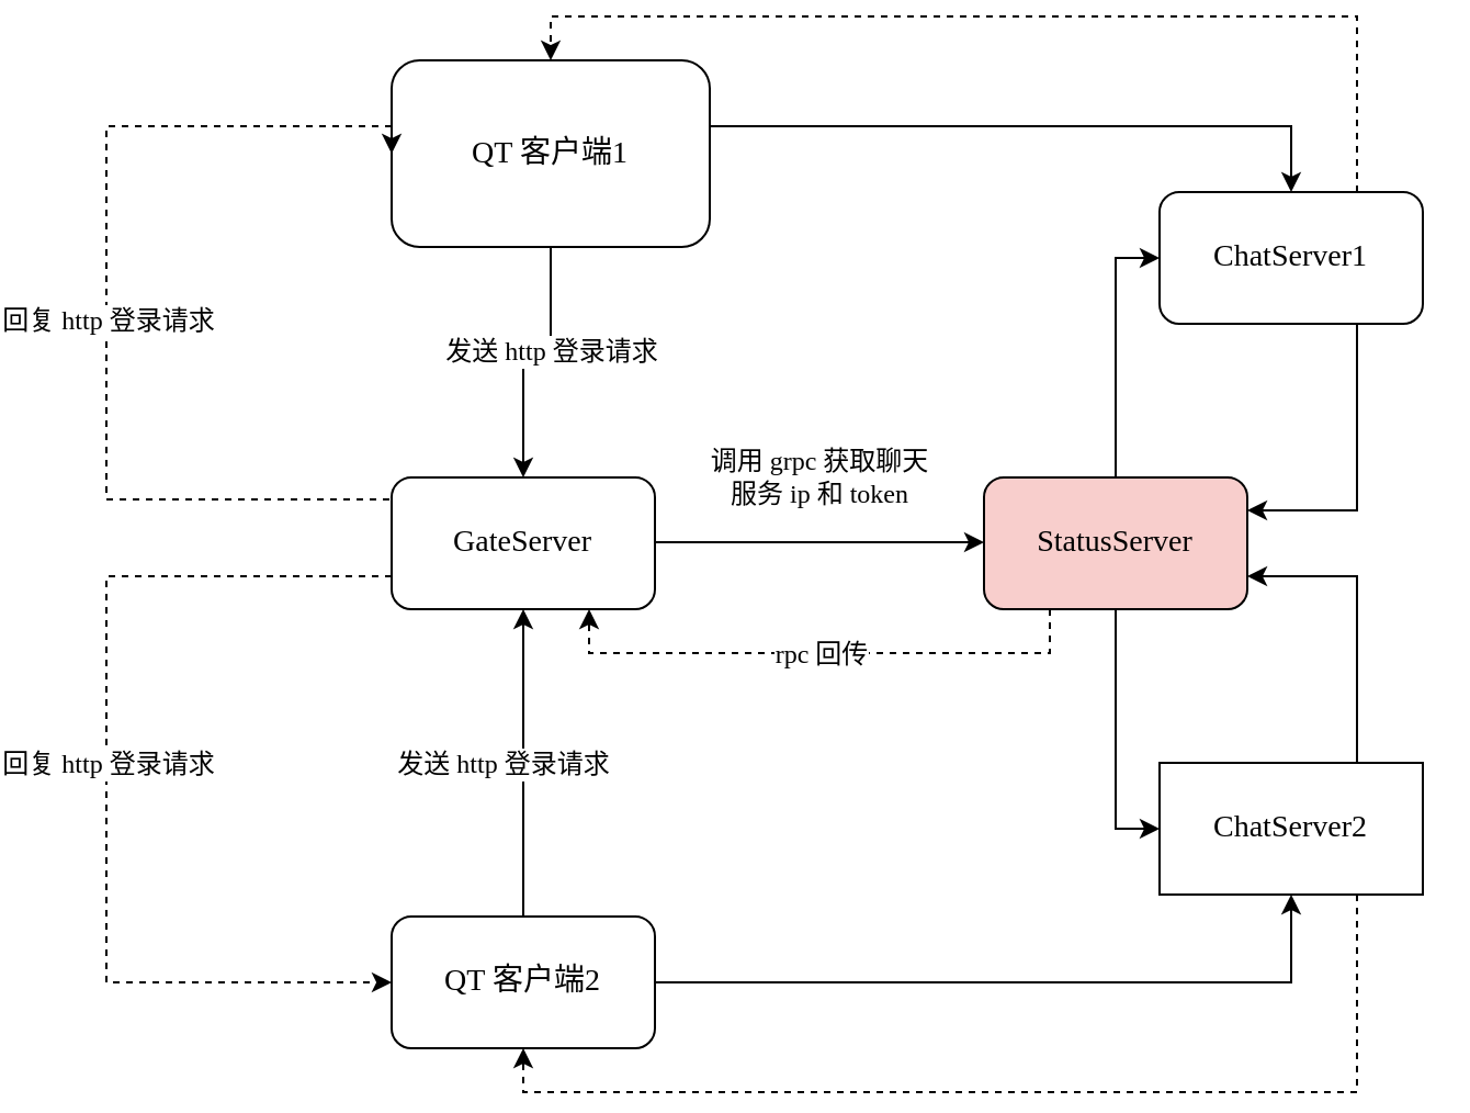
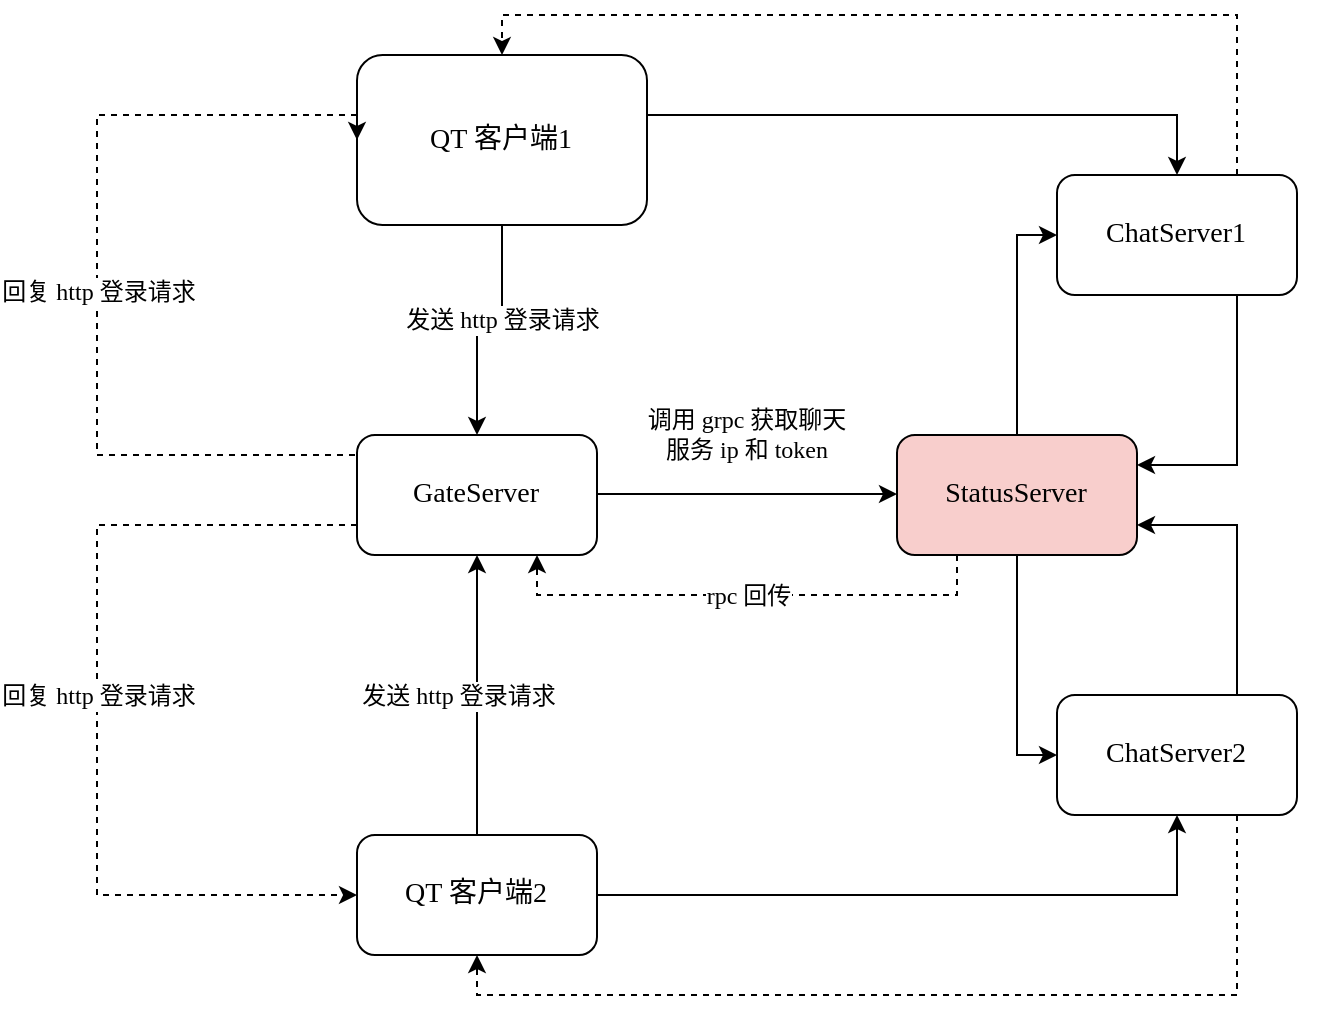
- <mxCell id="15" value="&lt;font face=&quot;微软雅黑&quot; style=&quot;font-size: 14px;&quot;&gt;ChatServer2&lt;/font&gt;" style="whiteSpace=wrap;html=1;rounded=0;" parent="1" vertex="1"><mxGeometry x="500" y="340" width="120" height="60" as="geometry" /></mxCell>
+ <mxCell id="15" value="&lt;font face=&quot;微软雅黑&quot; style=&quot;font-size: 14px;&quot;&gt;ChatServer2&lt;/font&gt;" style="rounded=1;whiteSpace=wrap;html=1;" parent="1" vertex="1"><mxGeometry x="500" y="340" width="120" height="60" as="geometry" /></mxCell>
